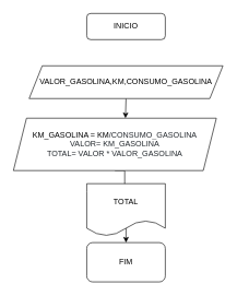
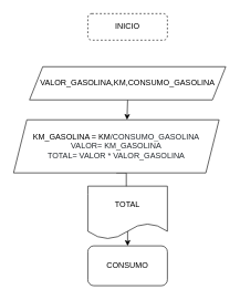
- <mxCell id="2" value="INICIO" style="rounded=1;whiteSpace=wrap;html=1;fontSize=12;glass=0;strokeWidth=1;shadow=0;" parent="1" vertex="1"><mxGeometry x="132" y="20" width="120" height="40" as="geometry" /></mxCell>
+ <mxCell id="2" value="INICIO" style="rounded=1;whiteSpace=wrap;html=1;fontSize=12;glass=0;strokeWidth=1;shadow=0;dashed=1;" parent="1" vertex="1"><mxGeometry x="132" y="20" width="120" height="40" as="geometry" /></mxCell>
- <mxCell id="9" value="FIM" style="rounded=1;whiteSpace=wrap;html=1;" parent="1" vertex="1"><mxGeometry x="132" y="370" width="120" height="60" as="geometry" /></mxCell>
+ <mxCell id="9" value="CONSUMO" style="rounded=1;whiteSpace=wrap;html=1;" parent="1" vertex="1"><mxGeometry x="132" y="370" width="120" height="60" as="geometry" /></mxCell>
